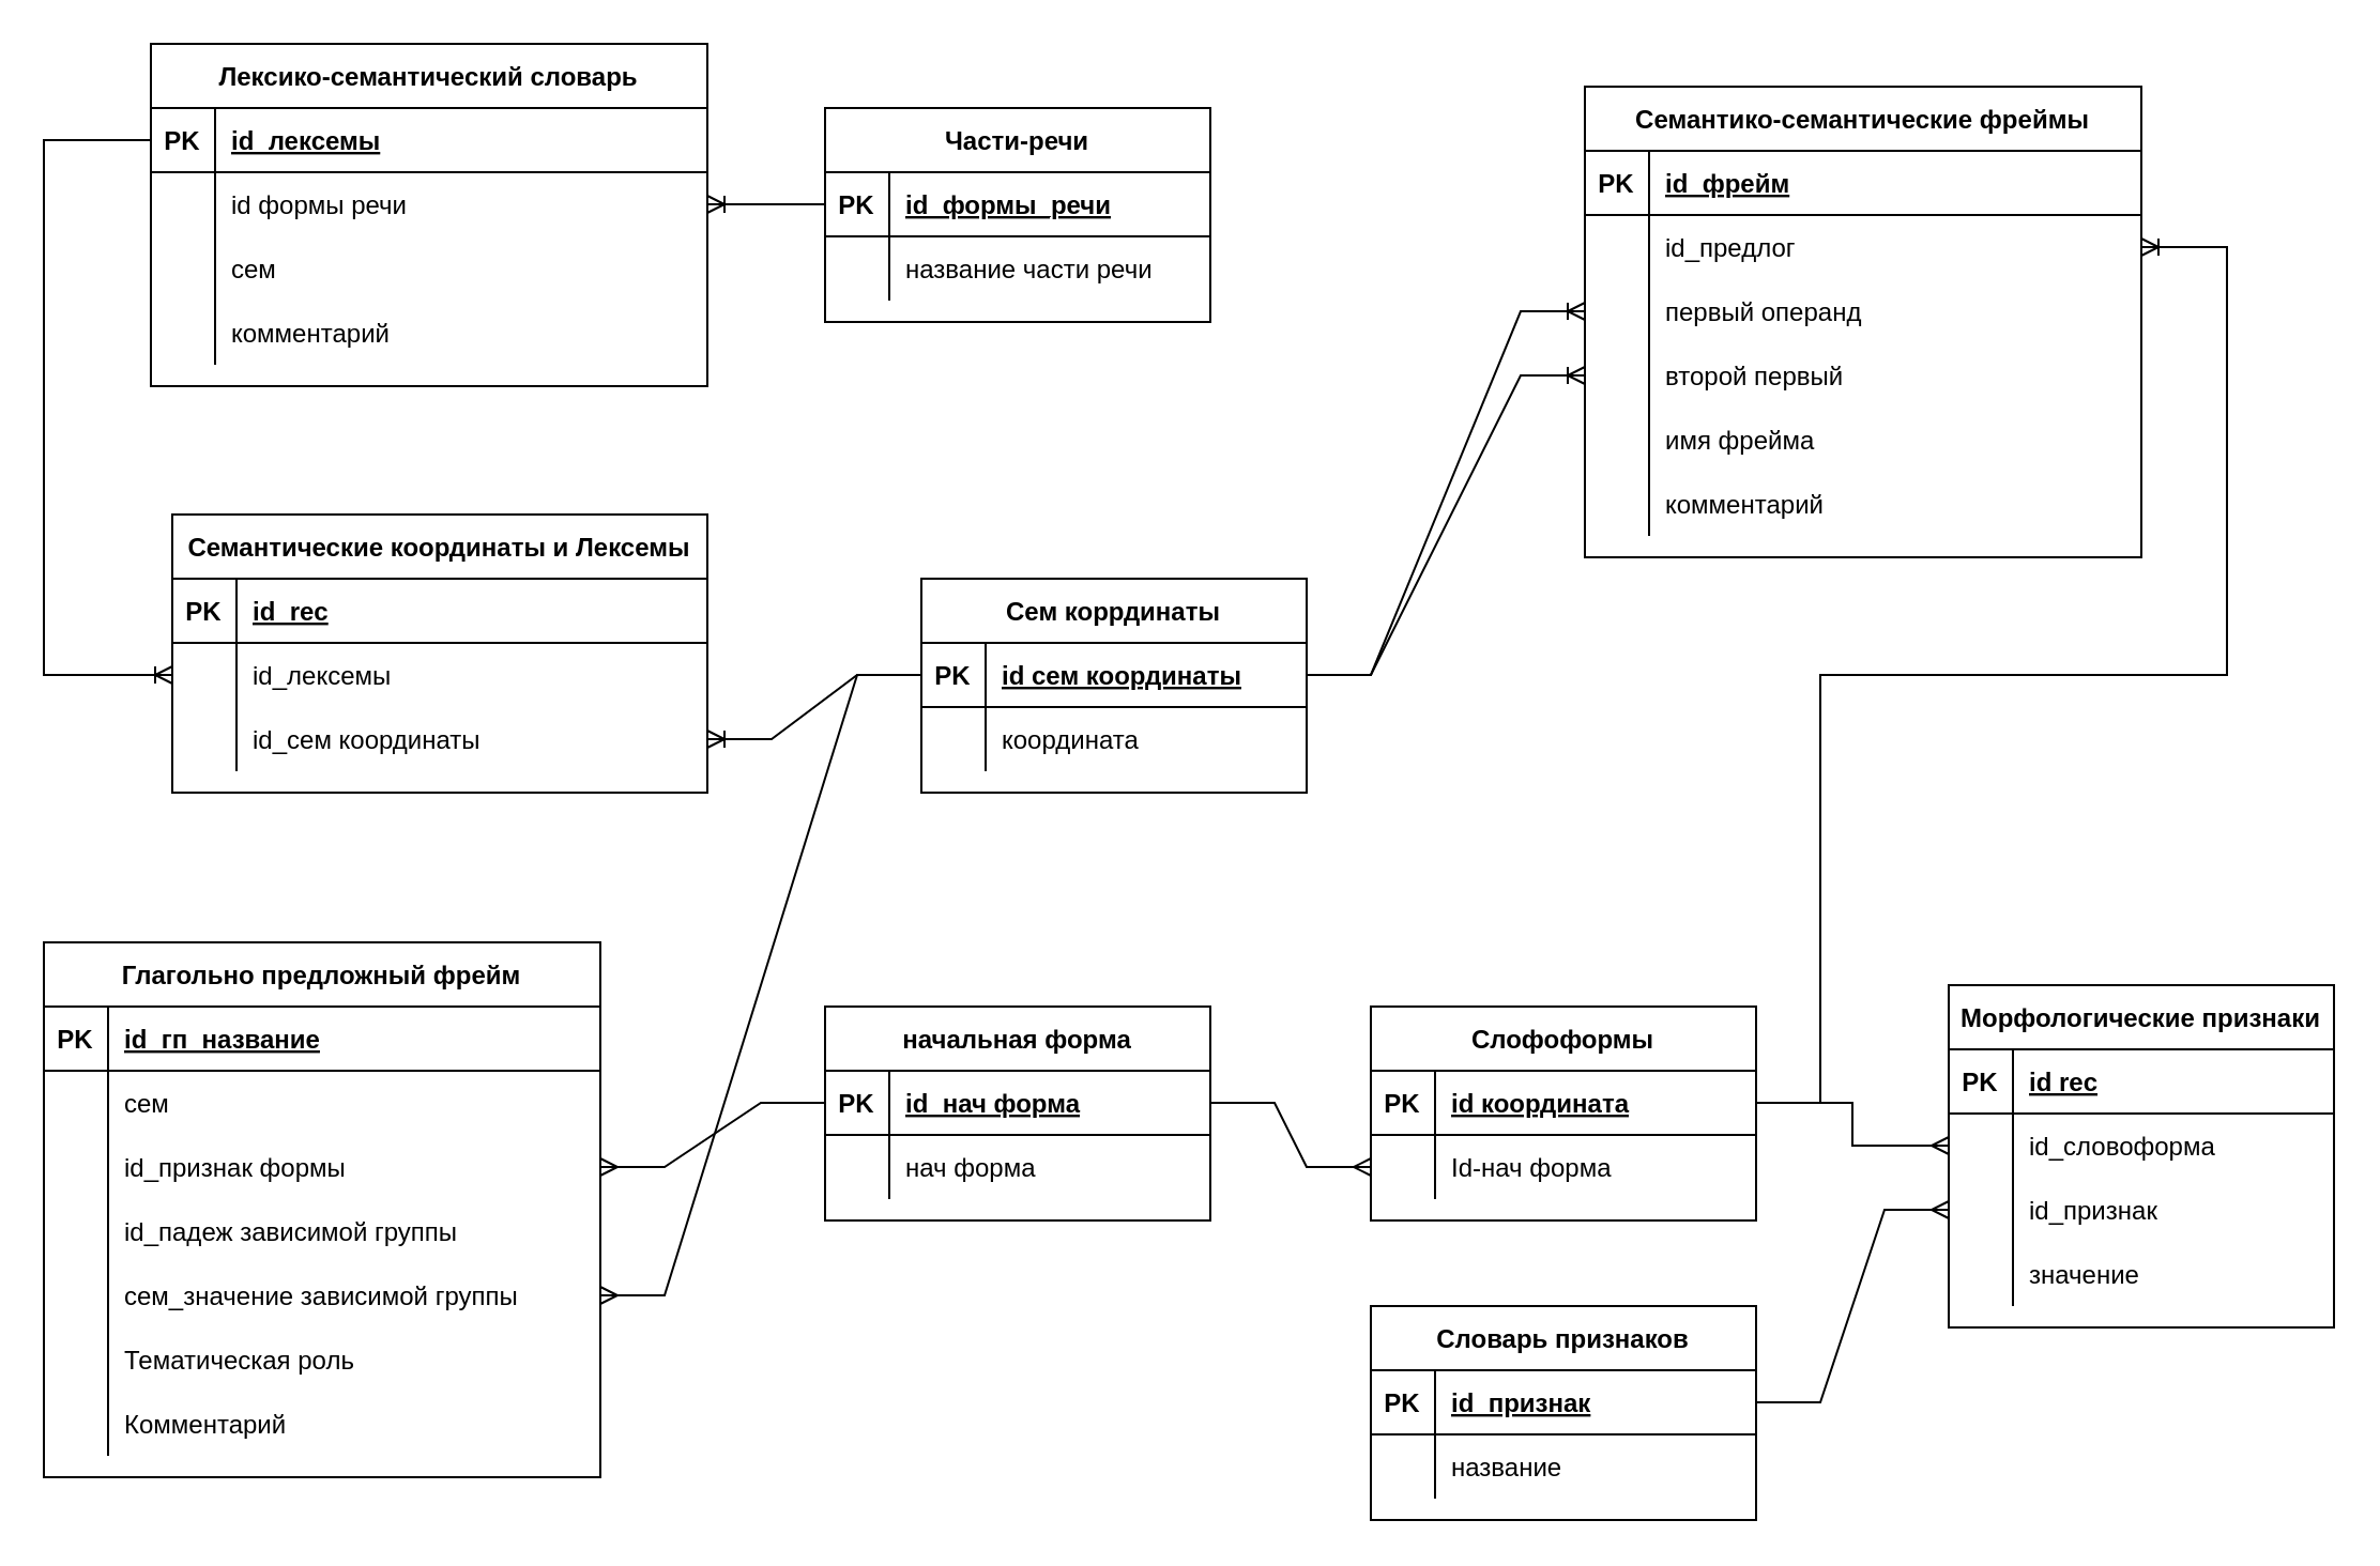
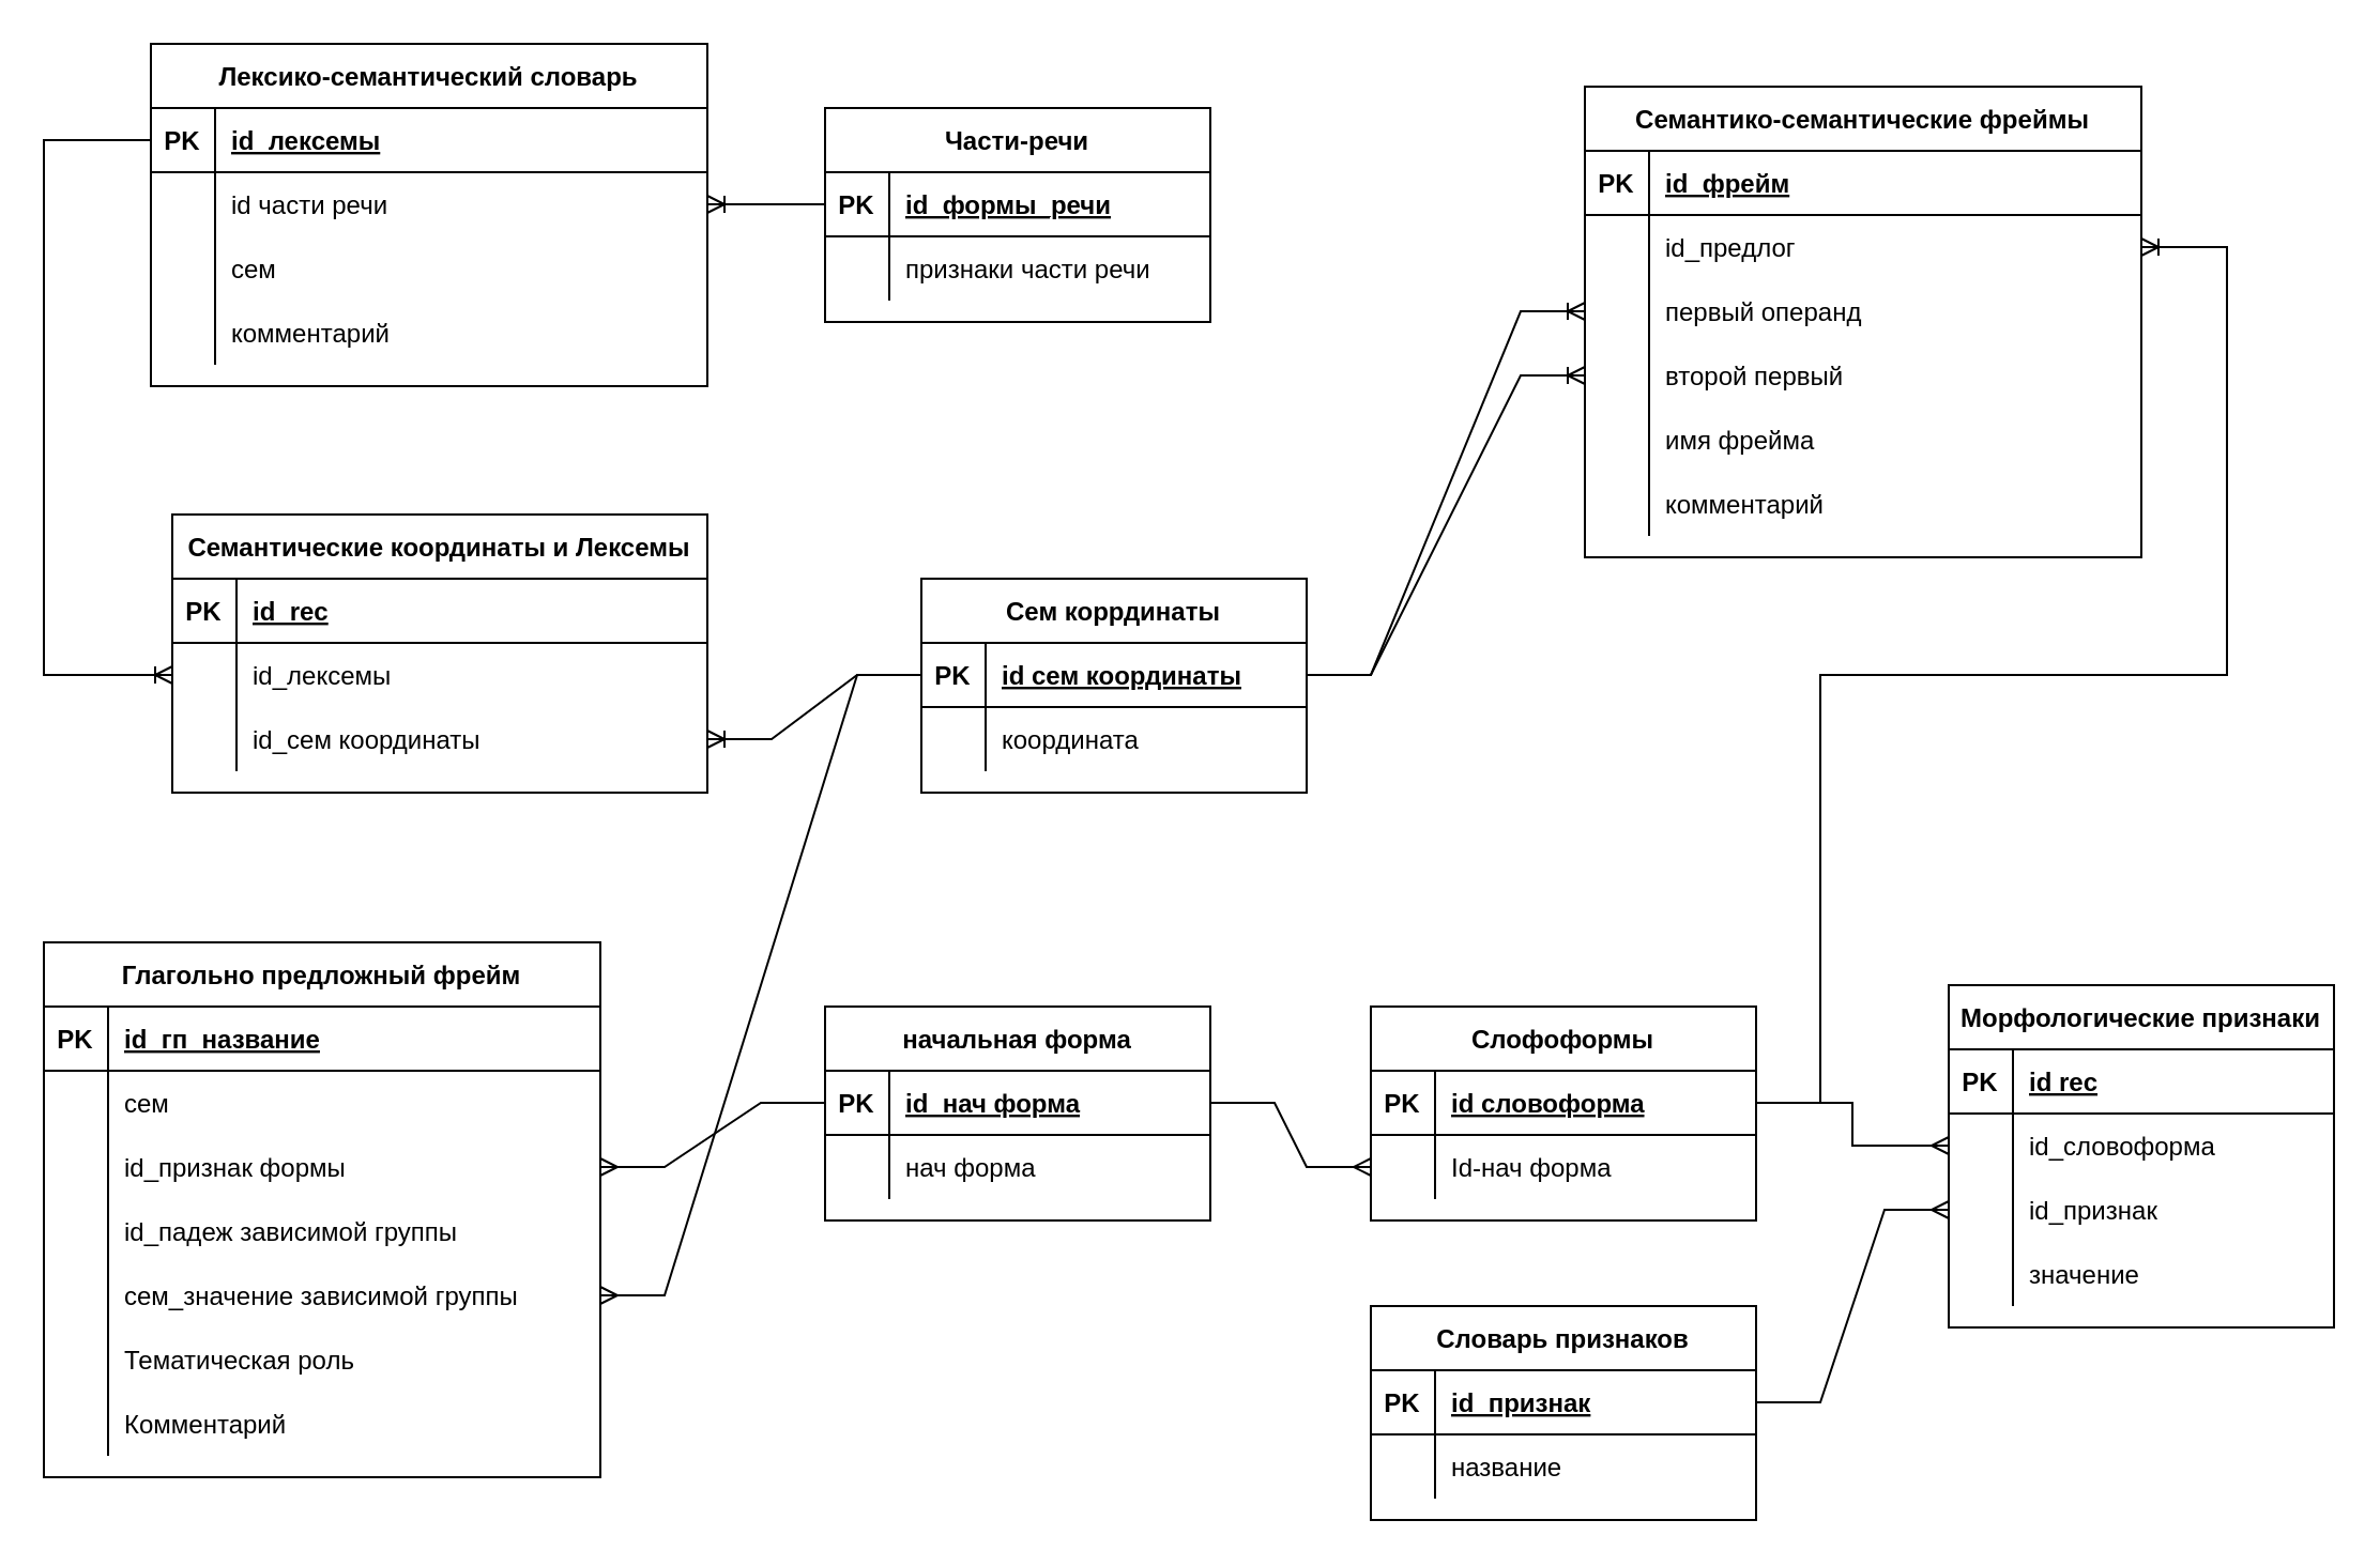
- <mxCell id="27" value="id формы речи" style="shape=partialRectangle;connectable=0;fillColor=none;top=0;left=0;bottom=0;right=0;align=left;spacingLeft=6;overflow=hidden;" vertex="1" parent="25"><mxGeometry x="30" width="230" height="30" as="geometry"><mxRectangle width="230" height="30" as="alternateBounds" /></mxGeometry></mxCell>
+ <mxCell id="27" value="id части речи" style="shape=partialRectangle;connectable=0;fillColor=none;top=0;left=0;bottom=0;right=0;align=left;spacingLeft=6;overflow=hidden;" vertex="1" parent="25"><mxGeometry x="30" width="230" height="30" as="geometry"><mxRectangle width="230" height="30" as="alternateBounds" /></mxGeometry></mxCell>
- <mxCell id="40" value="название части речи" style="shape=partialRectangle;connectable=0;fillColor=none;top=0;left=0;bottom=0;right=0;align=left;spacingLeft=6;overflow=hidden;" vertex="1" parent="38"><mxGeometry x="30" width="150" height="30" as="geometry"><mxRectangle width="150" height="30" as="alternateBounds" /></mxGeometry></mxCell>
+ <mxCell id="40" value="признаки части речи" style="shape=partialRectangle;connectable=0;fillColor=none;top=0;left=0;bottom=0;right=0;align=left;spacingLeft=6;overflow=hidden;" vertex="1" parent="38"><mxGeometry x="30" width="150" height="30" as="geometry"><mxRectangle width="150" height="30" as="alternateBounds" /></mxGeometry></mxCell>
- <mxCell id="86" value="id координата" style="shape=partialRectangle;connectable=0;fillColor=none;top=0;left=0;bottom=0;right=0;align=left;spacingLeft=6;fontStyle=5;overflow=hidden;" vertex="1" parent="84"><mxGeometry x="30" width="150" height="30" as="geometry"><mxRectangle width="150" height="30" as="alternateBounds" /></mxGeometry></mxCell>
+ <mxCell id="86" value="id словоформа" style="shape=partialRectangle;connectable=0;fillColor=none;top=0;left=0;bottom=0;right=0;align=left;spacingLeft=6;fontStyle=5;overflow=hidden;" vertex="1" parent="84"><mxGeometry x="30" width="150" height="30" as="geometry"><mxRectangle width="150" height="30" as="alternateBounds" /></mxGeometry></mxCell>
